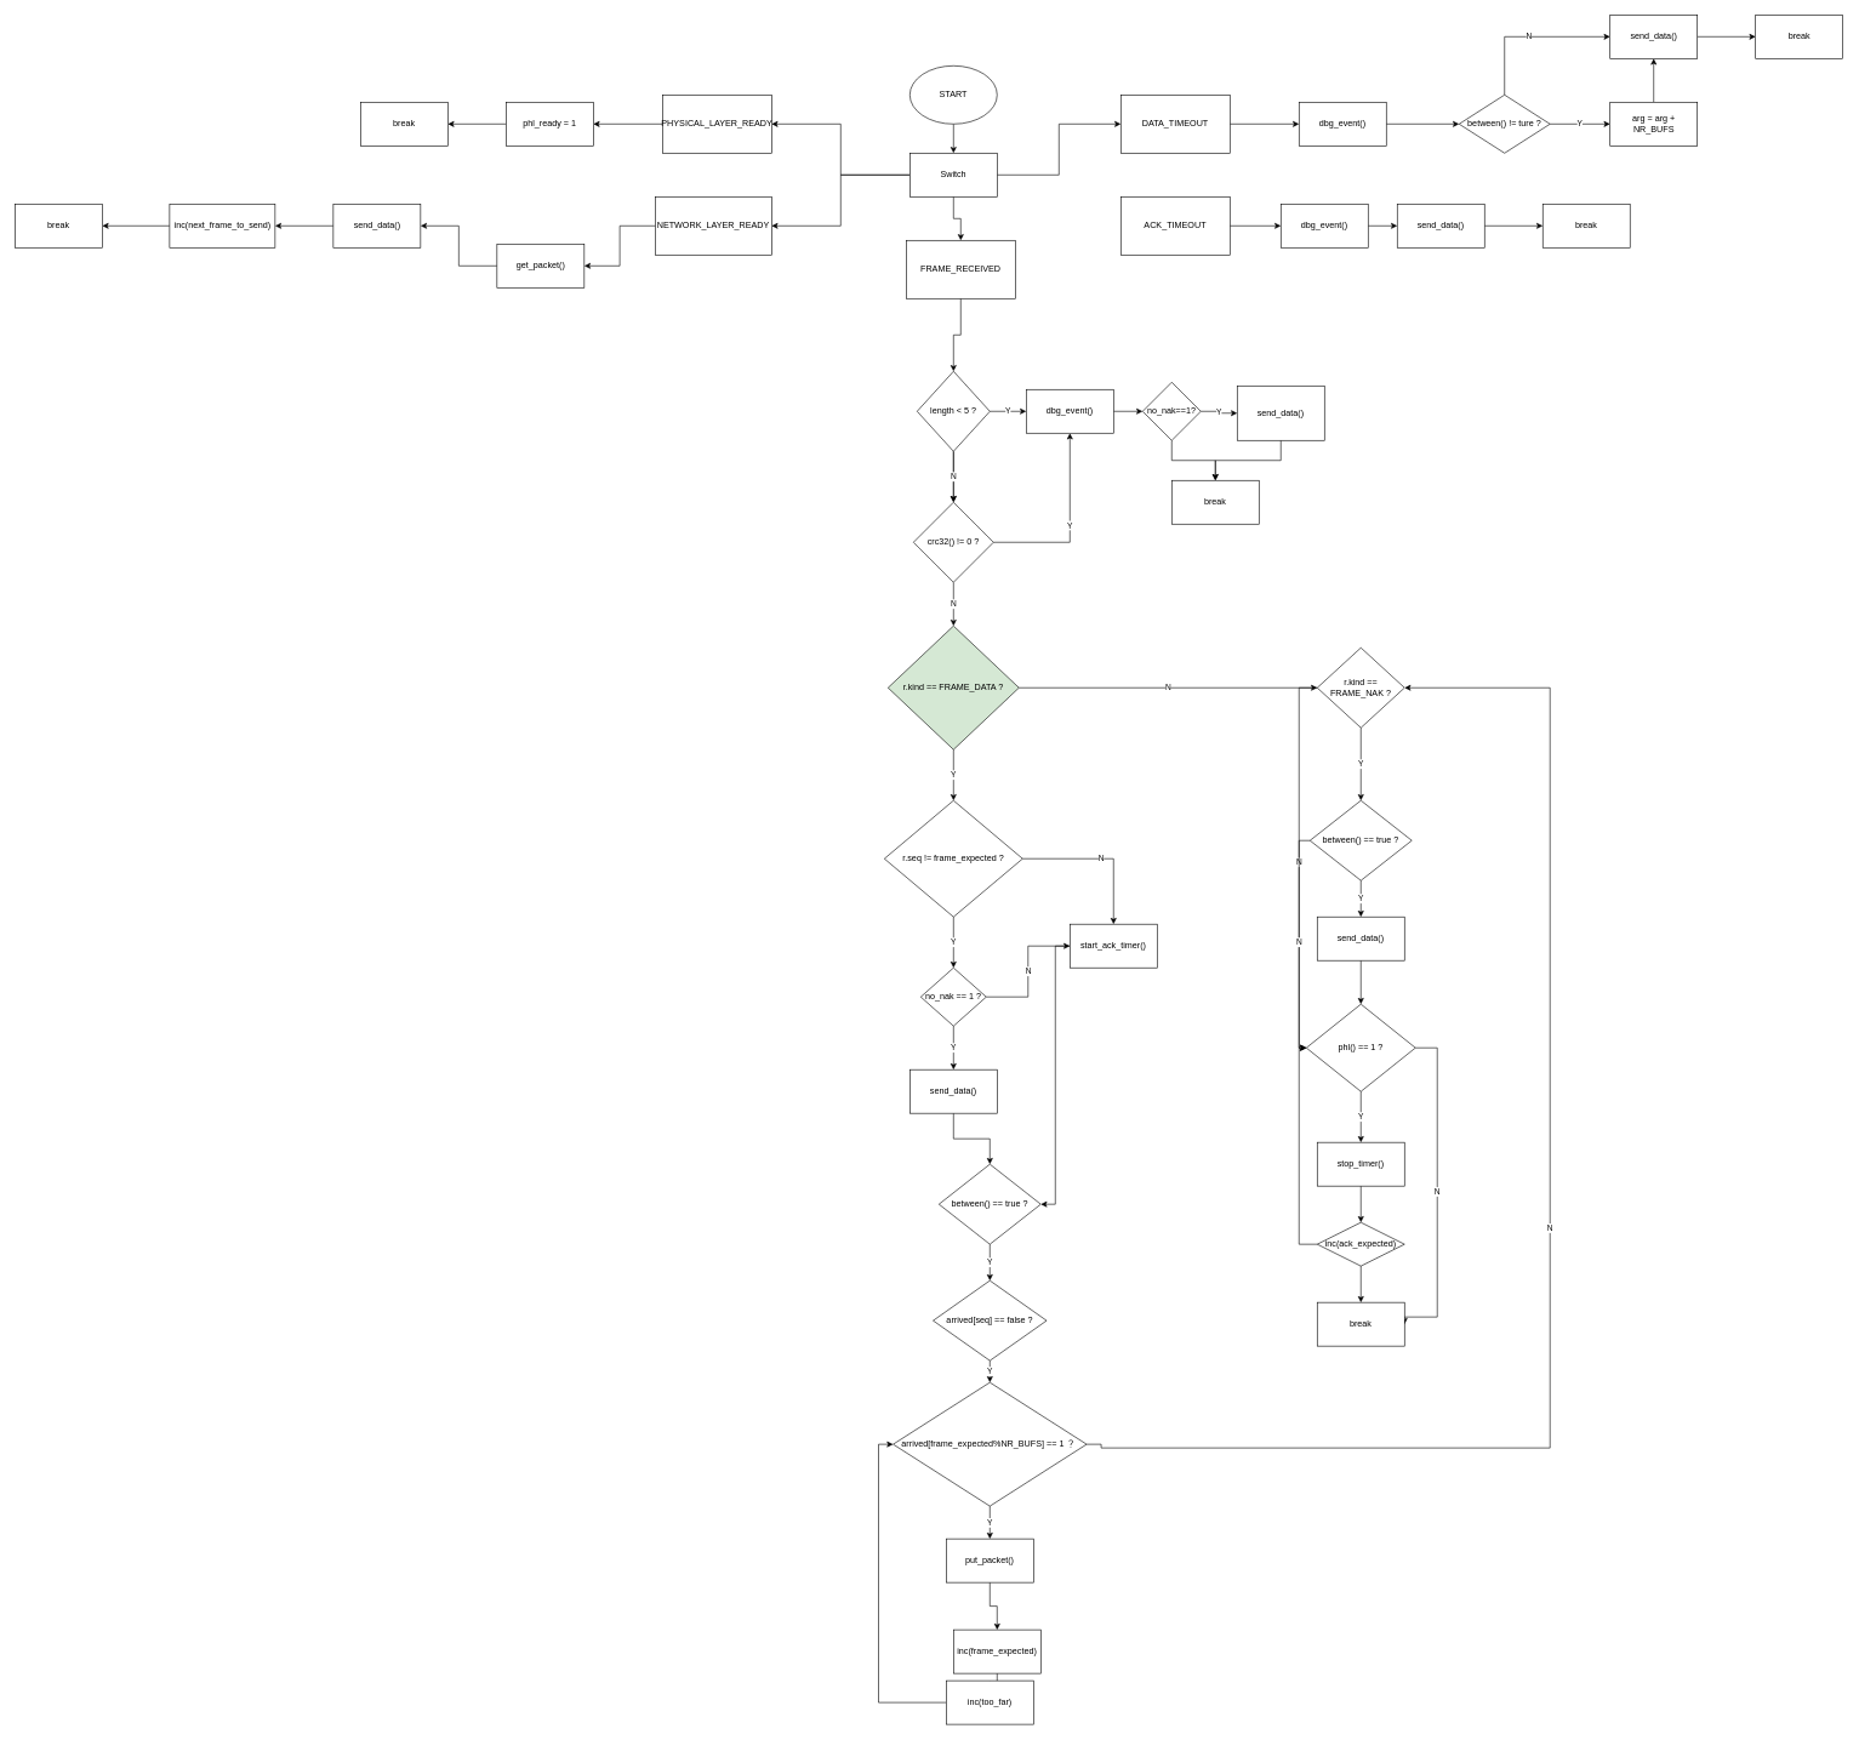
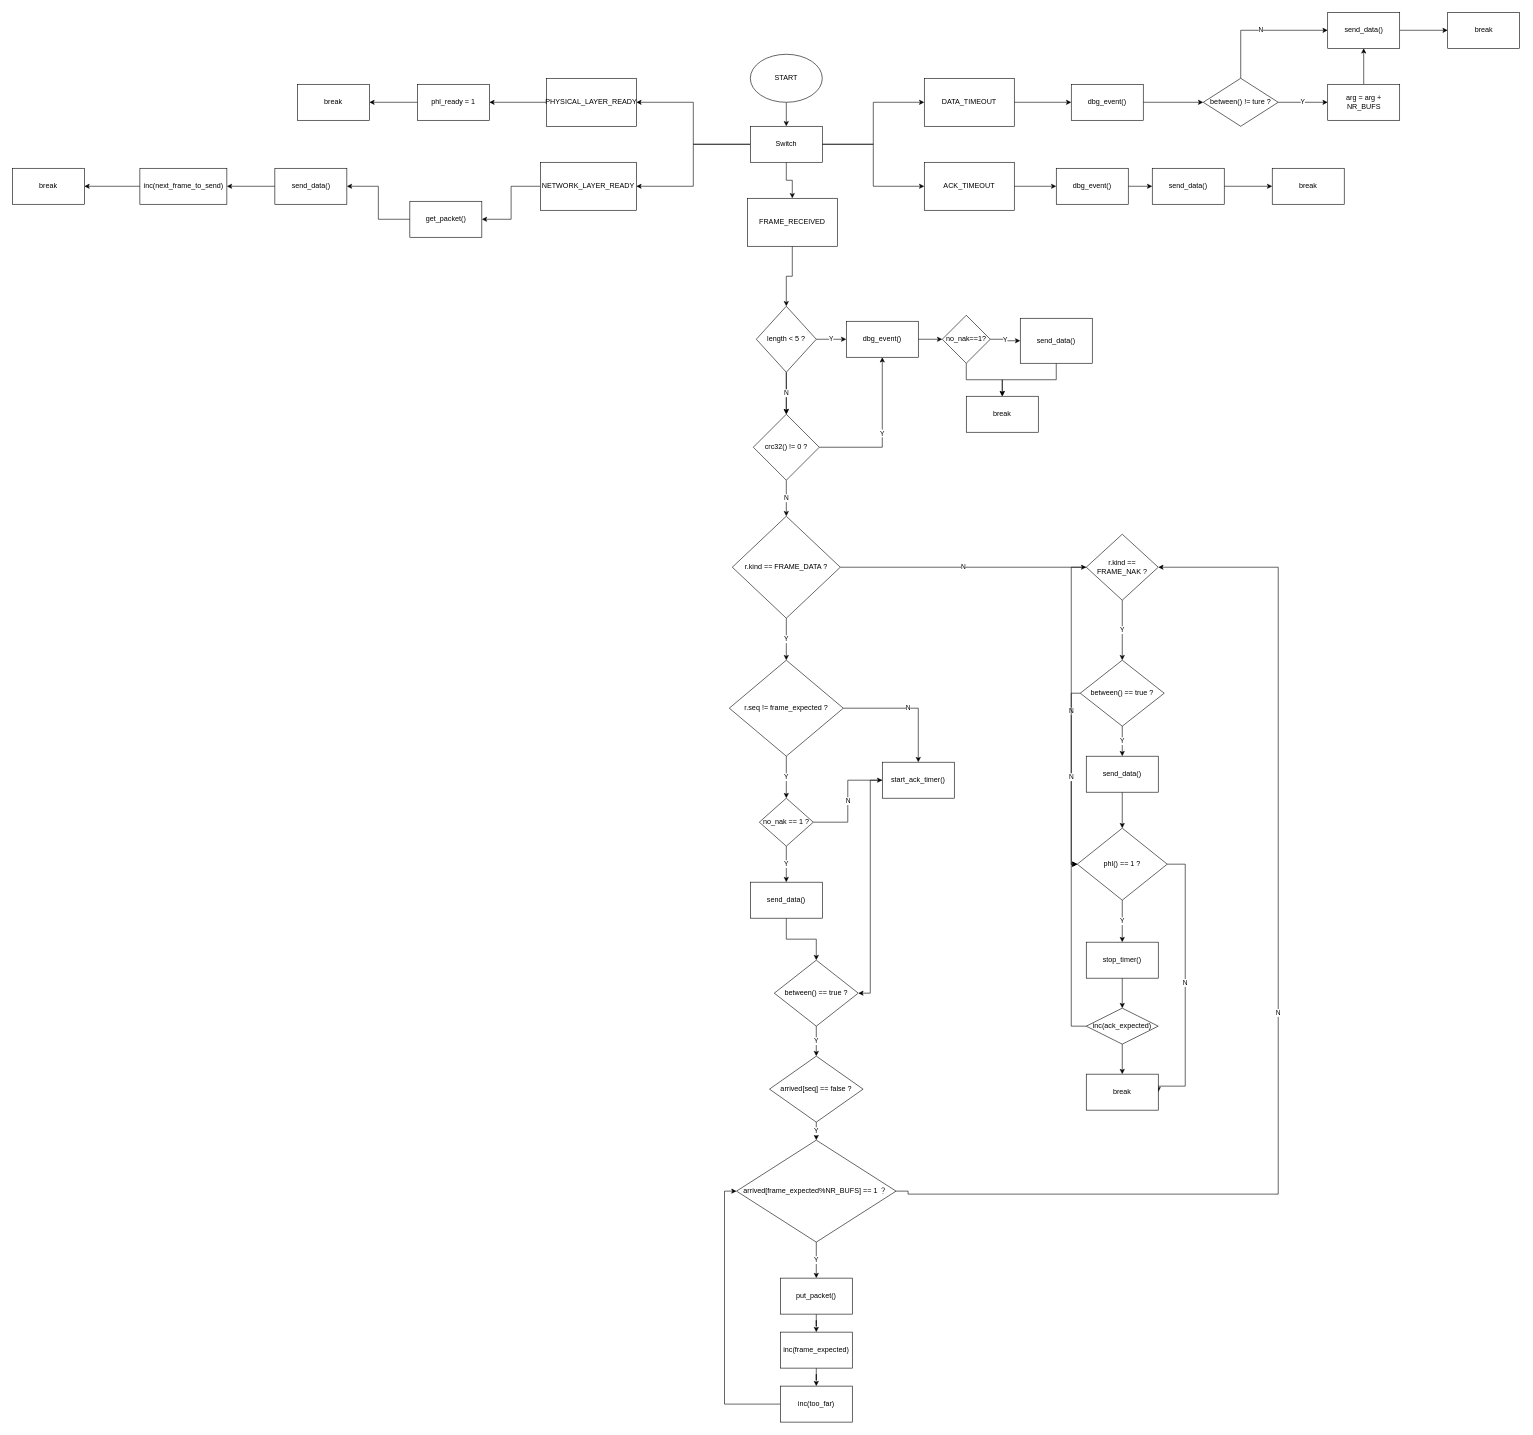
+ <mxCell id="8" style="edgeStyle=orthogonalEdgeStyle;rounded=0;orthogonalLoop=1;jettySize=auto;html=1;" edge="1" parent="1" source="9" target="17"><mxGeometry relative="1" as="geometry" /></mxCell>
- <mxCell id="29" value="r.kind == FRAME_DATA ?" style="rhombus;whiteSpace=wrap;html=1;fillColor=#d5e8d4;" vertex="1" parent="1"><mxGeometry x="1220" y="860" width="180" height="170" as="geometry" /></mxCell>
+ <mxCell id="29" value="r.kind == FRAME_DATA ?" style="rhombus;whiteSpace=wrap;html=1;" vertex="1" parent="1"><mxGeometry x="1220" y="860" width="180" height="170" as="geometry" /></mxCell>
- <mxCell id="53" value="put_packet()" style="rounded=0;whiteSpace=wrap;html=1;" vertex="1" parent="1"><mxGeometry x="1300" y="2115" width="120" height="60" as="geometry" /></mxCell>
+ <mxCell id="53" value="put_packet()" style="rounded=0;whiteSpace=wrap;html=1;" vertex="1" parent="1"><mxGeometry x="1300" y="2130" width="120" height="60" as="geometry" /></mxCell>
- <mxCell id="55" value="inc(frame_expected)" style="rounded=0;whiteSpace=wrap;html=1;" vertex="1" parent="1"><mxGeometry x="1310" y="2240" width="120" height="60" as="geometry" /></mxCell>
+ <mxCell id="55" value="inc(frame_expected)" style="rounded=0;whiteSpace=wrap;html=1;" vertex="1" parent="1"><mxGeometry x="1300" y="2220" width="120" height="60" as="geometry" /></mxCell>
